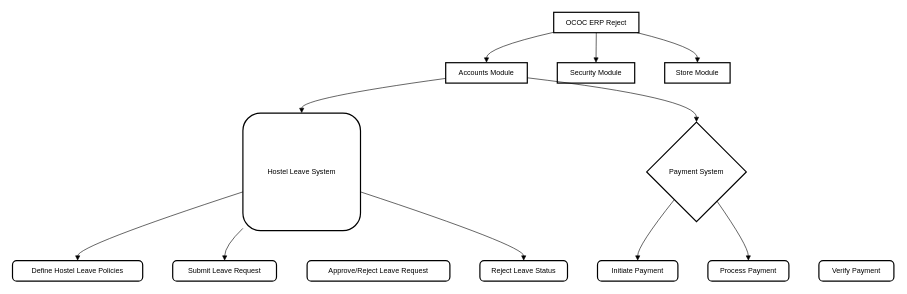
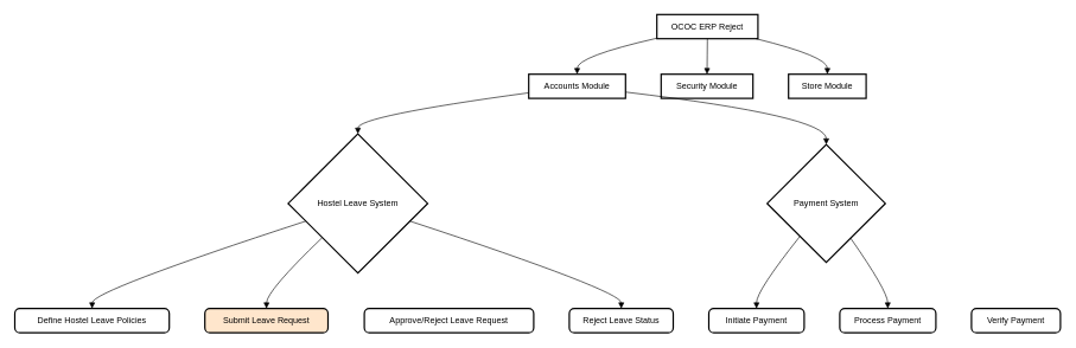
- <mxCell id="6" value="Hostel Leave System" style="strokeWidth=2;whiteSpace=wrap;rounded=1;" vertex="1" parent="1"><mxGeometry x="404" y="188" width="196" height="196" as="geometry" /></mxCell>
+ <mxCell id="6" value="Hostel Leave System" style="rhombus;strokeWidth=2;whiteSpace=wrap;" vertex="1" parent="1"><mxGeometry x="404" y="188" width="196" height="196" as="geometry" /></mxCell>
- <mxCell id="9" value="Submit Leave Request" style="rounded=1;absoluteArcSize=1;arcSize=14;whiteSpace=wrap;strokeWidth=2;" vertex="1" parent="1"><mxGeometry x="287" y="434" width="173" height="34" as="geometry" /></mxCell>
+ <mxCell id="9" value="Submit Leave Request" style="rounded=1;absoluteArcSize=1;arcSize=14;whiteSpace=wrap;strokeWidth=2;fillColor=#ffe6cc;" vertex="1" parent="1"><mxGeometry x="287" y="434" width="173" height="34" as="geometry" /></mxCell>
